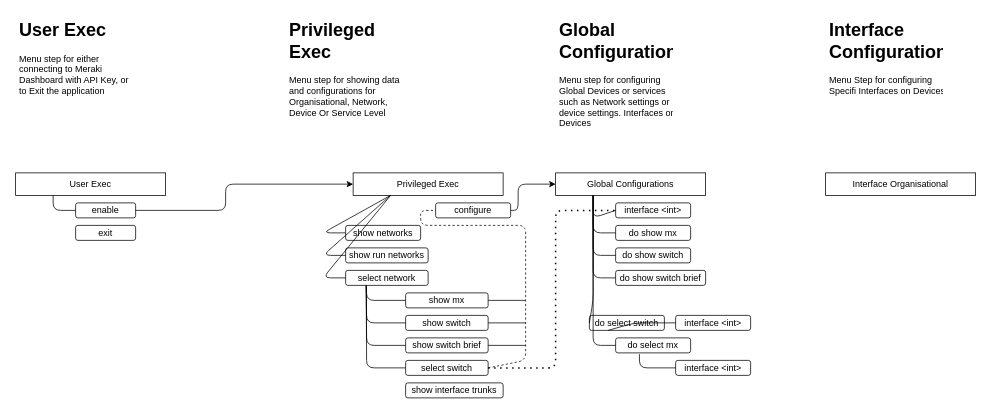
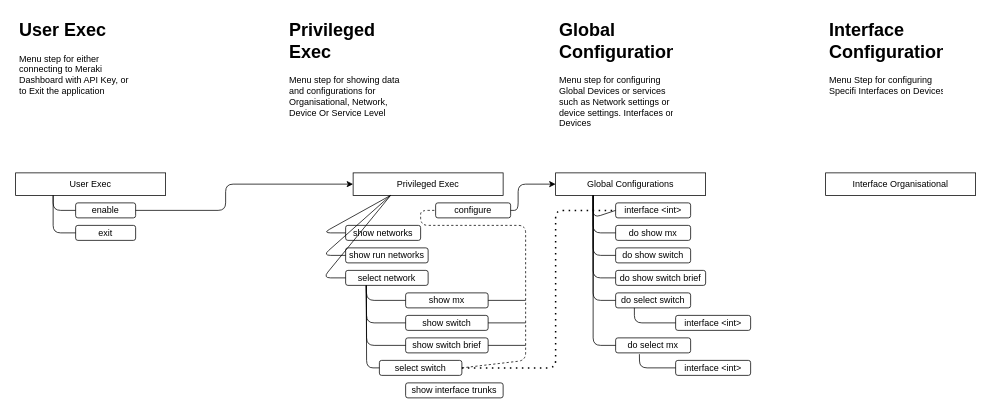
+ <mxCell id="6" value="" style="endArrow=none;html=1;entryX=0.25;entryY=1;entryDx=0;entryDy=0;exitX=0;exitY=0.5;exitDx=0;exitDy=0;" edge="1" parent="1" source="4" target="2"><mxGeometry width="50" height="50" relative="1" as="geometry"><mxPoint x="100" y="400" as="sourcePoint" /><mxPoint x="150" y="350" as="targetPoint" /><Array as="points"><mxPoint x="70" y="310" /></Array></mxGeometry></mxCell>
- <mxCell id="29" value="do select switch" style="rounded=1;whiteSpace=wrap;html=1;" vertex="1" parent="1"><mxGeometry x="785" y="420" width="100" height="20" as="geometry" /></mxCell>
+ <mxCell id="29" value="do select switch" style="rounded=1;whiteSpace=wrap;html=1;" vertex="1" parent="1"><mxGeometry x="820" y="390" width="100" height="20" as="geometry" /></mxCell>
- <mxCell id="24" value="select switch" style="rounded=1;whiteSpace=wrap;html=1;" vertex="1" parent="1"><mxGeometry x="540" y="480" width="110" height="20" as="geometry" /></mxCell>
+ <mxCell id="24" value="select switch" style="rounded=1;whiteSpace=wrap;html=1;" vertex="1" parent="1"><mxGeometry x="505" y="480" width="110" height="20" as="geometry" /></mxCell>
